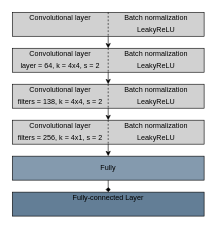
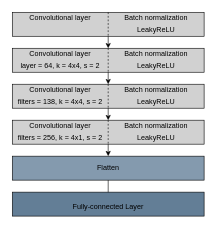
- <mxCell id="31" value="Fully" style="text;html=1;strokeColor=none;fillColor=none;align=center;verticalAlign=middle;whiteSpace=wrap;rounded=0;" parent="1" vertex="1"><mxGeometry x="140" y="260" width="80" height="40" as="geometry" /></mxCell>
+ <mxCell id="31" value="Flatten" style="text;html=1;strokeColor=none;fillColor=none;align=center;verticalAlign=middle;whiteSpace=wrap;rounded=0;" parent="1" vertex="1"><mxGeometry x="140" y="260" width="80" height="40" as="geometry" /></mxCell>
- <mxCell id="33" value="Fully-connected Layer" style="text;html=1;strokeColor=none;fillColor=none;align=center;verticalAlign=middle;whiteSpace=wrap;rounded=0;" parent="1" vertex="1"><mxGeometry x="60" y="320" width="240" height="20" as="geometry" /></mxCell>
+ <mxCell id="33" value="Fully-connected Layer" style="text;html=1;strokeColor=none;fillColor=none;align=center;verticalAlign=middle;whiteSpace=wrap;rounded=0;" parent="1" vertex="1"><mxGeometry x="60" y="335" width="240" height="20" as="geometry" /></mxCell>
